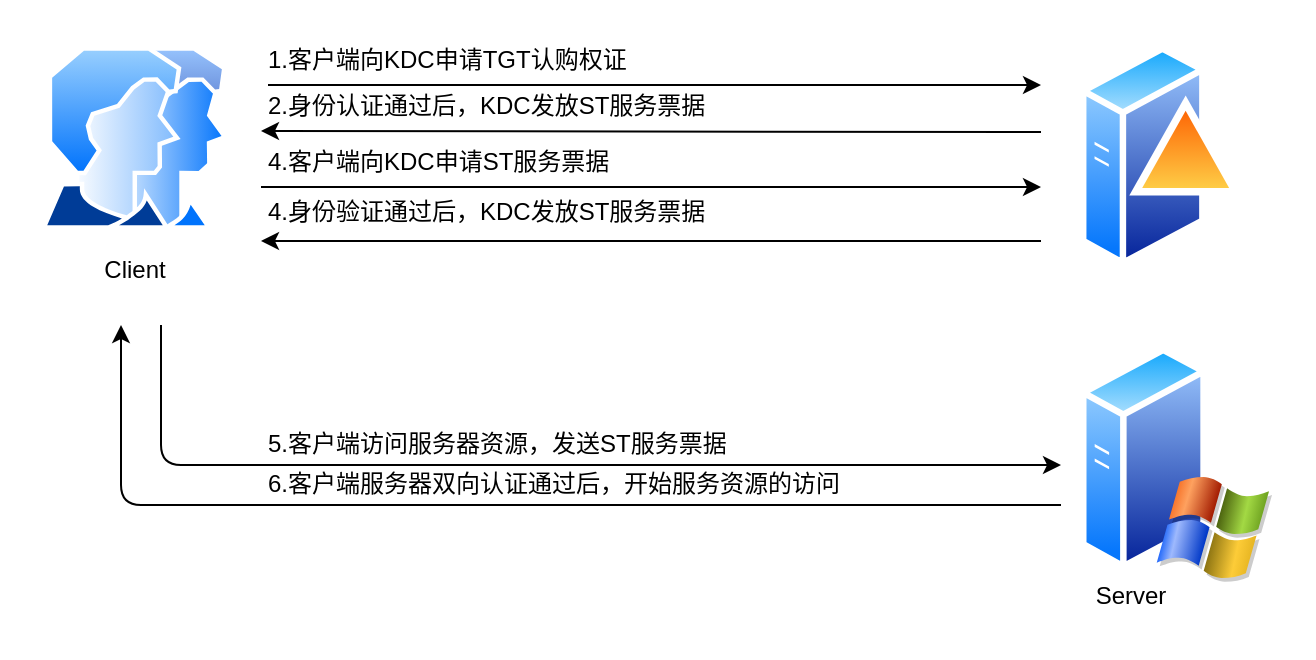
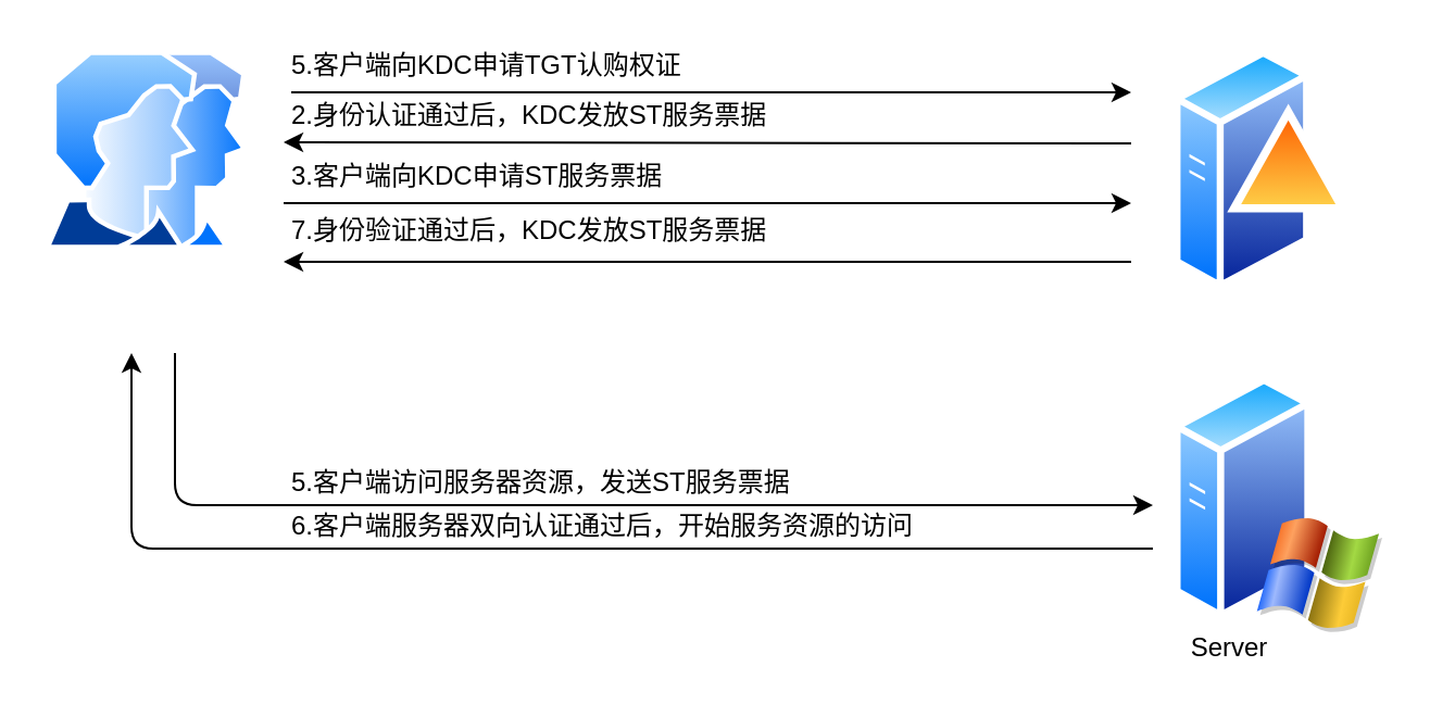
- <mxCell id="10" value="1.客户端向KDC申请TGT认购权证" style="text;html=1;align=left;verticalAlign=middle;resizable=0;points=[];autosize=1;" parent="1" vertex="1"><mxGeometry x="132" y="20" width="190" height="20" as="geometry" /></mxCell>
+ <mxCell id="10" value="5.客户端向KDC申请TGT认购权证" style="text;html=1;align=left;verticalAlign=middle;resizable=0;points=[];autosize=1;" parent="1" vertex="1"><mxGeometry x="132" y="20" width="190" height="20" as="geometry" /></mxCell>
- <mxCell id="12" value="4.客户端向KDC申请ST服务票据" style="text;html=1;align=left;verticalAlign=middle;resizable=0;points=[];autosize=1;" parent="1" vertex="1"><mxGeometry x="132" y="71" width="190" height="20" as="geometry" /></mxCell>
+ <mxCell id="12" value="3.客户端向KDC申请ST服务票据" style="text;html=1;align=left;verticalAlign=middle;resizable=0;points=[];autosize=1;" parent="1" vertex="1"><mxGeometry x="132" y="71" width="190" height="20" as="geometry" /></mxCell>
- <mxCell id="13" value="4.身份验证通过后，KDC发放ST服务票据" style="text;html=1;align=left;verticalAlign=middle;resizable=0;points=[];autosize=1;" parent="1" vertex="1"><mxGeometry x="132" y="96" width="230" height="20" as="geometry" /></mxCell>
+ <mxCell id="13" value="7.身份验证通过后，KDC发放ST服务票据" style="text;html=1;align=left;verticalAlign=middle;resizable=0;points=[];autosize=1;" parent="1" vertex="1"><mxGeometry x="132" y="96" width="230" height="20" as="geometry" /></mxCell>
- <mxCell id="4" value="Client" style="text;html=1;align=center;verticalAlign=middle;resizable=0;points=[];autosize=1;" parent="1" vertex="1"><mxGeometry x="42.26" y="124.84" width="50" height="20" as="geometry" /></mxCell>
